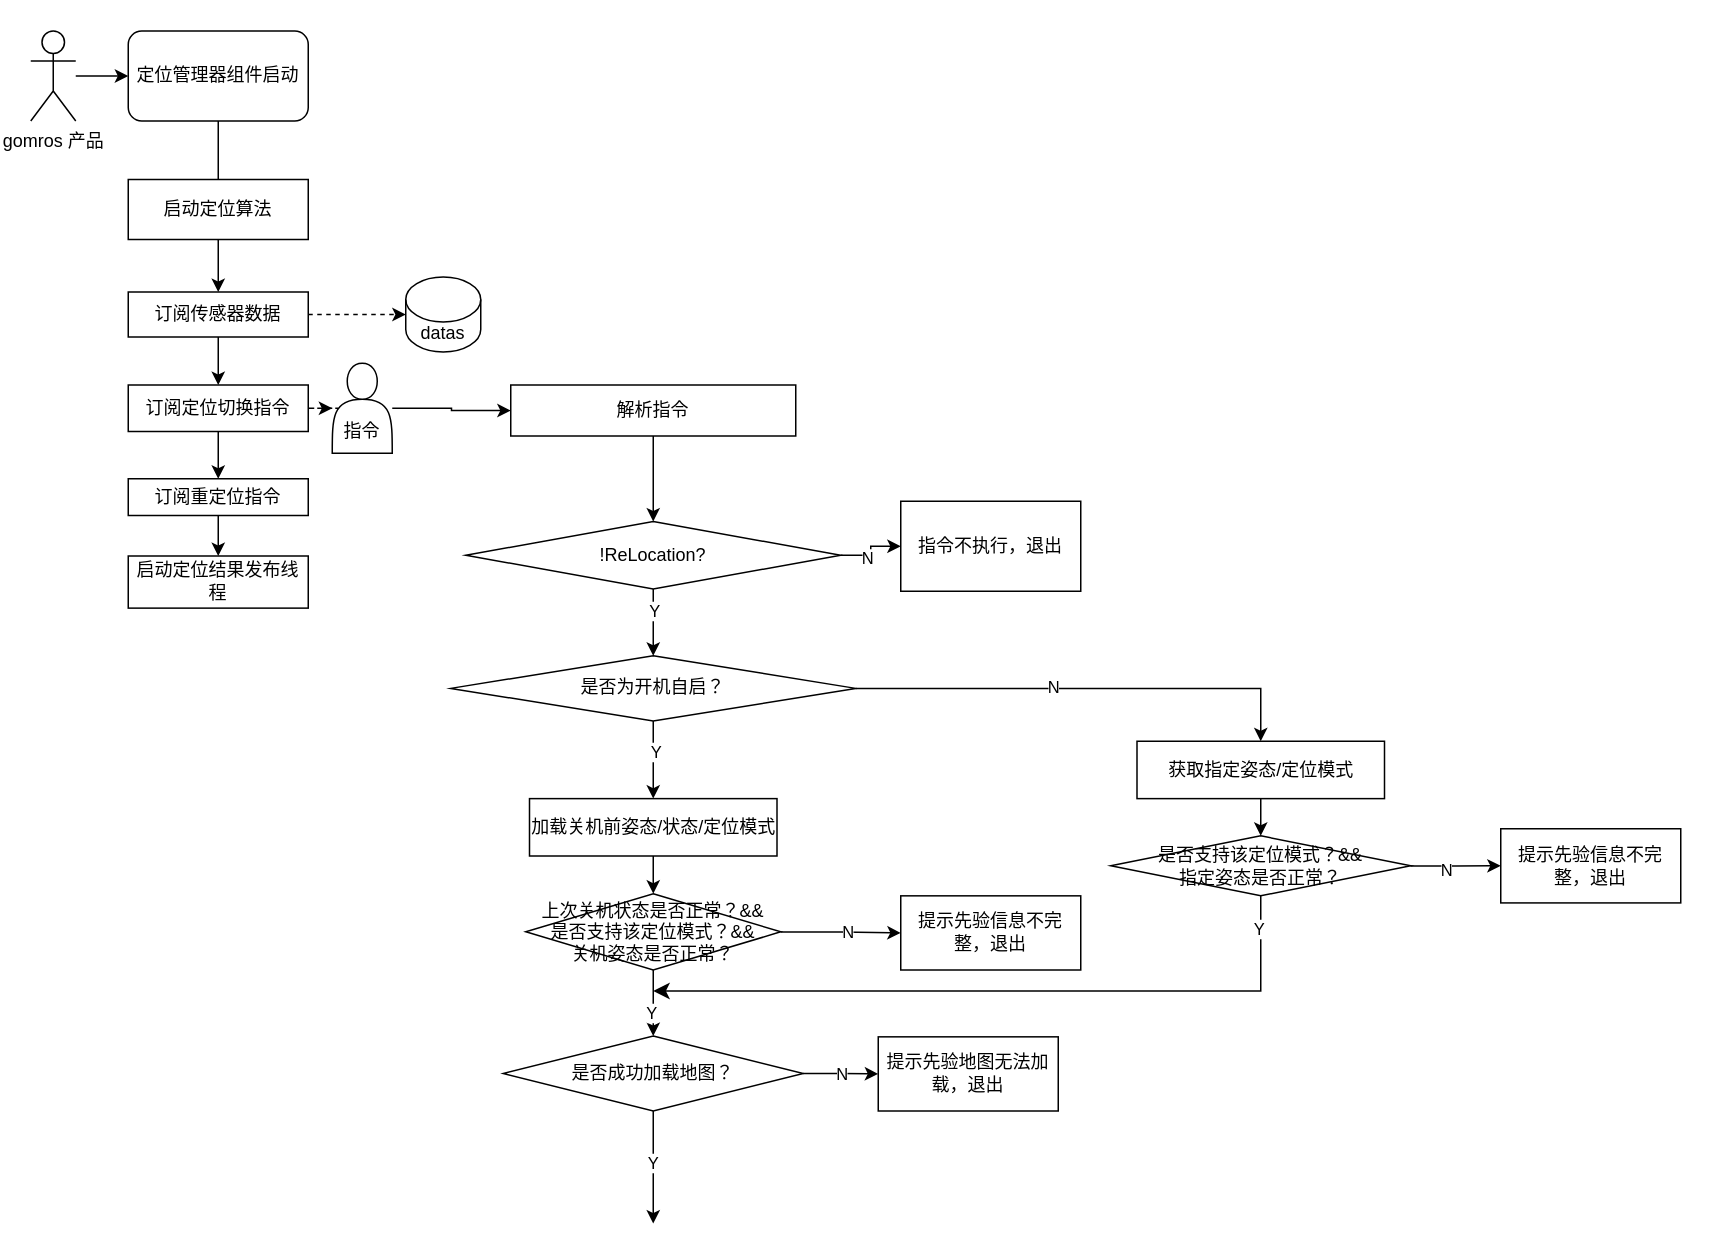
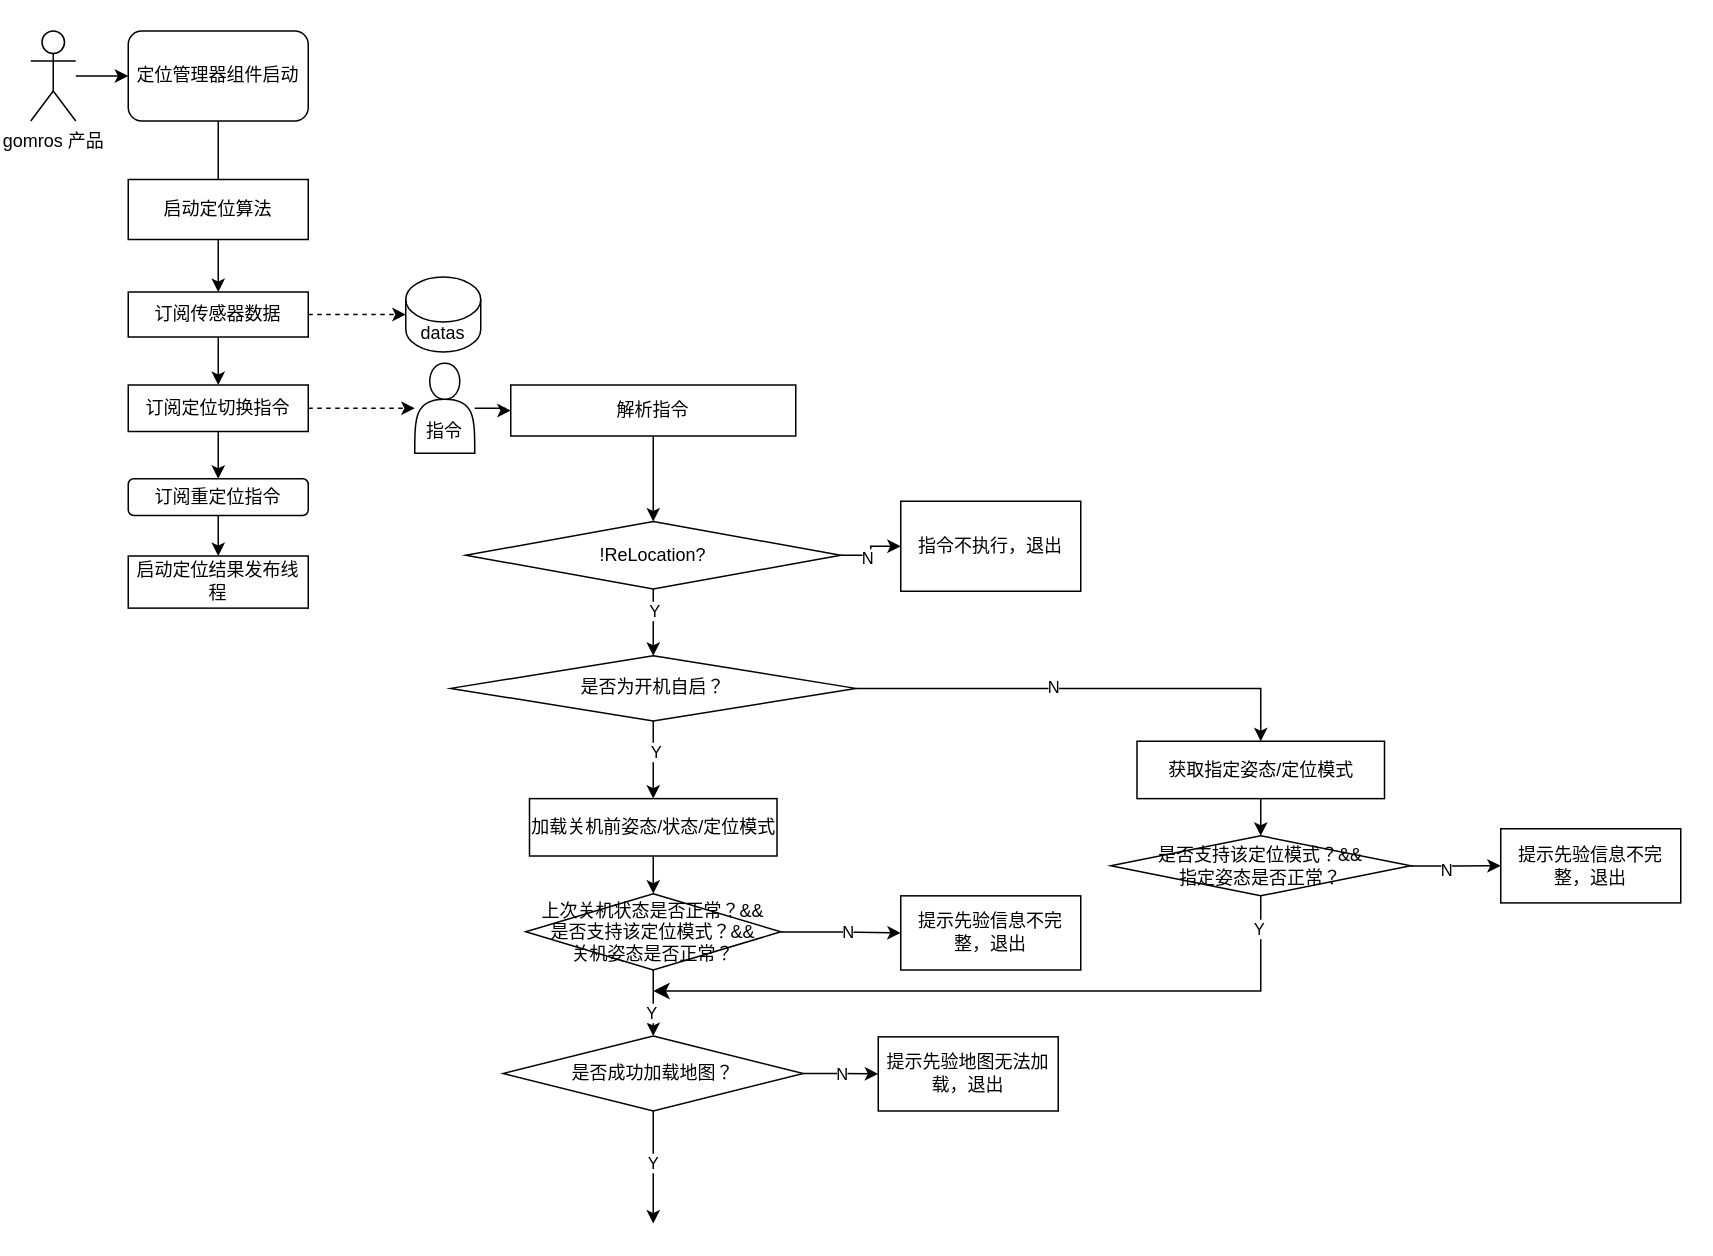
- <mxCell id="19" value="&lt;div&gt;&lt;br&gt;&lt;/div&gt;&lt;div&gt;&lt;br&gt;&lt;/div&gt;指令" style="shape=actor;whiteSpace=wrap;html=1;" vertex="1" parent="1"><mxGeometry x="221" y="241.5" width="40" height="60" as="geometry" /></mxCell>
+ <mxCell id="19" value="&lt;div&gt;&lt;br&gt;&lt;/div&gt;&lt;div&gt;&lt;br&gt;&lt;/div&gt;指令" style="shape=actor;whiteSpace=wrap;html=1;" vertex="1" parent="1"><mxGeometry x="276" y="241.5" width="40" height="60" as="geometry" /></mxCell>
- <mxCell id="14" value="订阅重定位指令" style="whiteSpace=wrap;html=1;rounded=0;" vertex="1" parent="1"><mxGeometry x="85" y="318.5" width="120" height="24.5" as="geometry" /></mxCell>
+ <mxCell id="14" value="订阅重定位指令" style="whiteSpace=wrap;html=1;rounded=1;" vertex="1" parent="1"><mxGeometry x="85" y="318.5" width="120" height="24.5" as="geometry" /></mxCell>
